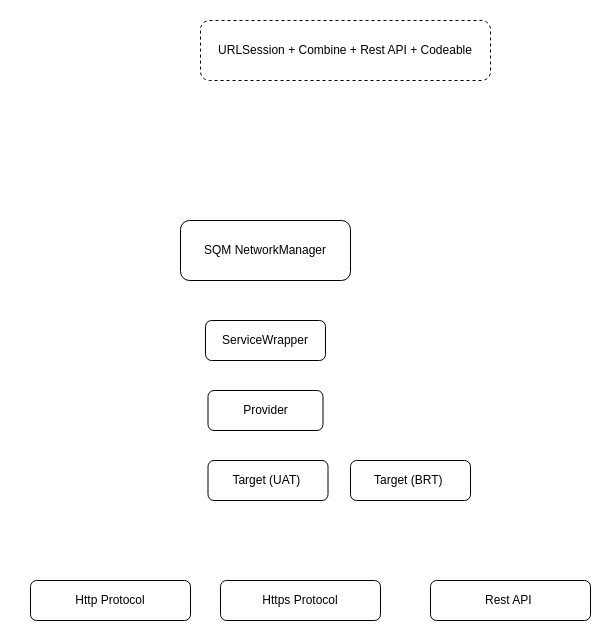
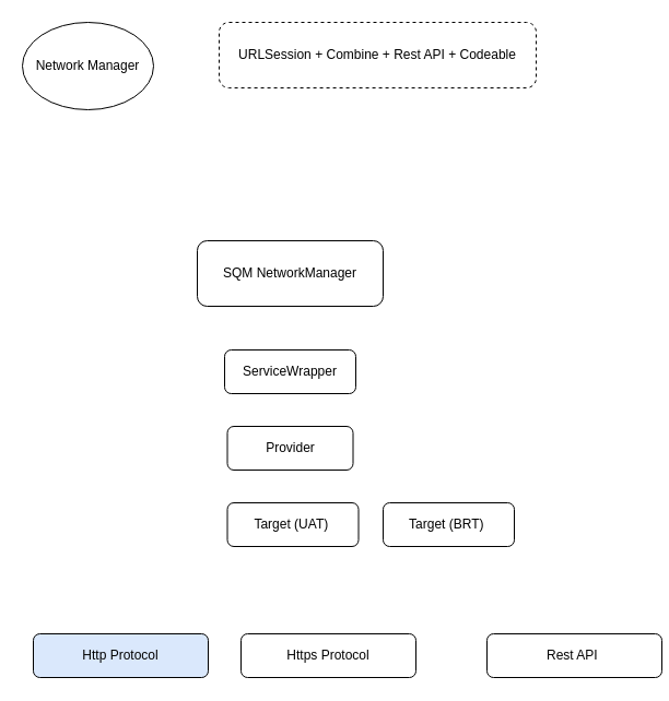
+ <mxCell id="2" value="Network Manager" style="ellipse;whiteSpace=wrap;html=1;" vertex="1" parent="1"><mxGeometry x="20" y="20" width="120" height="80" as="geometry" /></mxCell>
- <mxCell id="7" value="Http Protocol" style="rounded=1;whiteSpace=wrap;html=1;" vertex="1" parent="1"><mxGeometry x="30" y="580" width="160" height="40" as="geometry" /></mxCell>
+ <mxCell id="7" value="Http Protocol" style="rounded=1;whiteSpace=wrap;html=1;fillColor=#dae8fc;" vertex="1" parent="1"><mxGeometry x="30" y="580" width="160" height="40" as="geometry" /></mxCell>
- <mxCell id="9" value="Rest API&amp;nbsp;" style="rounded=1;whiteSpace=wrap;html=1;" vertex="1" parent="1"><mxGeometry x="430" y="580" width="160" height="40" as="geometry" /></mxCell>
+ <mxCell id="9" value="Rest API&amp;nbsp;" style="rounded=1;whiteSpace=wrap;html=1;" vertex="1" parent="1"><mxGeometry x="445" y="580" width="160" height="40" as="geometry" /></mxCell>
